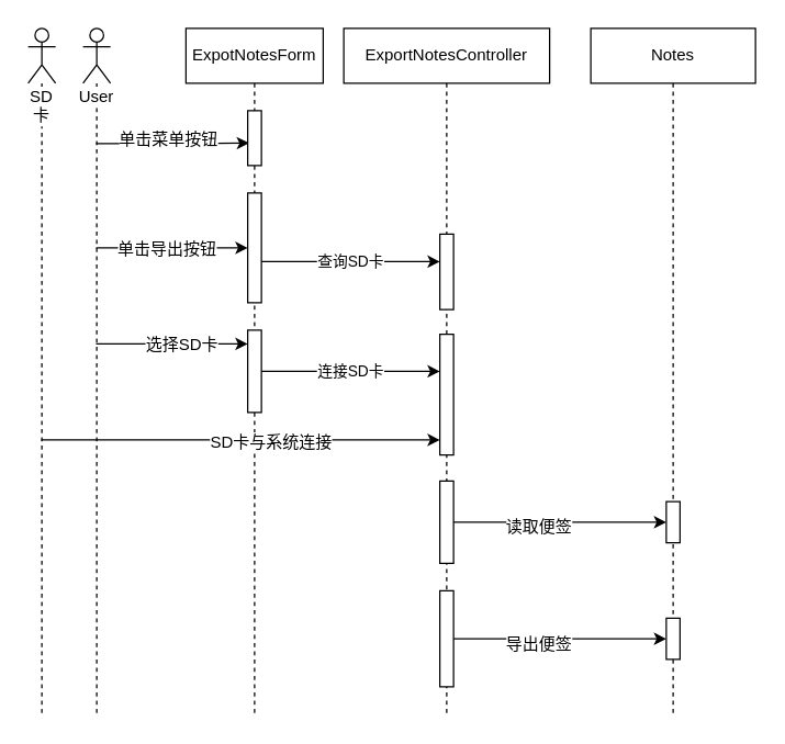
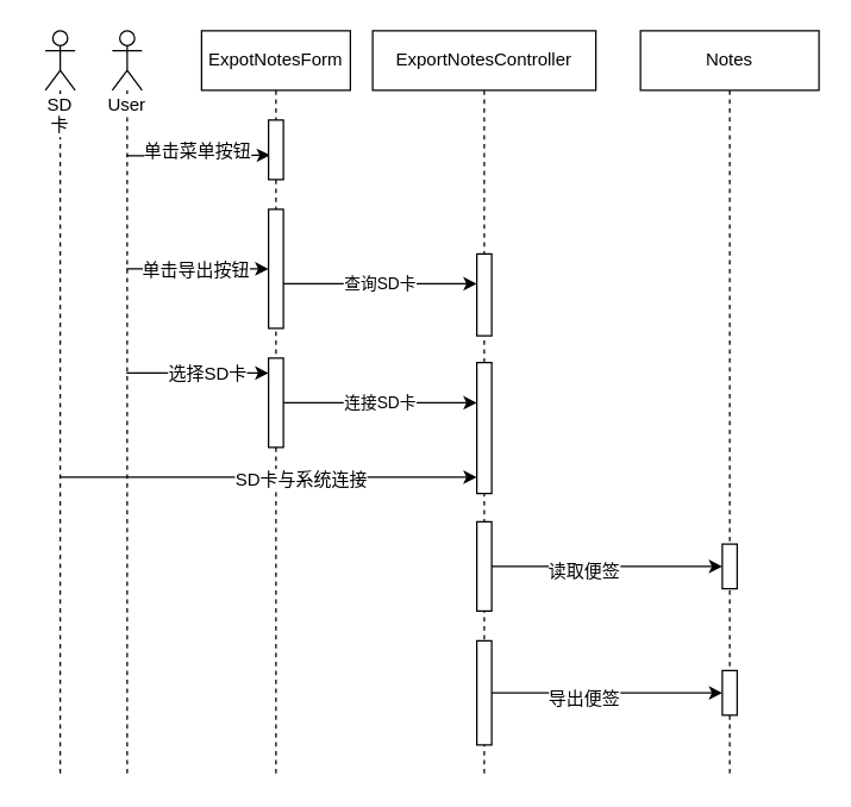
- <mxCell id="19" value="SD卡" style="shape=umlLifeline;participant=umlActor;perimeter=lifelinePerimeter;whiteSpace=wrap;html=1;container=1;collapsible=0;recursiveResize=0;verticalAlign=top;spacingTop=36;labelBackgroundColor=#ffffff;outlineConnect=0;" parent="1" vertex="1"><mxGeometry x="20" y="20" width="20" height="500" as="geometry" /></mxCell>
+ <mxCell id="19" value="SD卡" style="shape=umlLifeline;participant=umlActor;perimeter=lifelinePerimeter;whiteSpace=wrap;html=1;container=1;collapsible=0;recursiveResize=0;verticalAlign=top;spacingTop=36;labelBackgroundColor=#ffffff;outlineConnect=0;" parent="1" vertex="1"><mxGeometry x="30" y="20" width="20" height="500" as="geometry" /></mxCell>
- <mxCell id="8" value="User" style="shape=umlLifeline;participant=umlActor;perimeter=lifelinePerimeter;whiteSpace=wrap;html=1;container=1;collapsible=0;recursiveResize=0;verticalAlign=top;spacingTop=36;labelBackgroundColor=#ffffff;outlineConnect=0;size=40;" parent="1" vertex="1"><mxGeometry x="60" y="20" width="20" height="500" as="geometry" /></mxCell>
+ <mxCell id="8" value="User" style="shape=umlLifeline;participant=umlActor;perimeter=lifelinePerimeter;whiteSpace=wrap;html=1;container=1;collapsible=0;recursiveResize=0;verticalAlign=top;spacingTop=36;labelBackgroundColor=#ffffff;outlineConnect=0;size=40;" parent="1" vertex="1"><mxGeometry x="75" y="20" width="20" height="500" as="geometry" /></mxCell>
